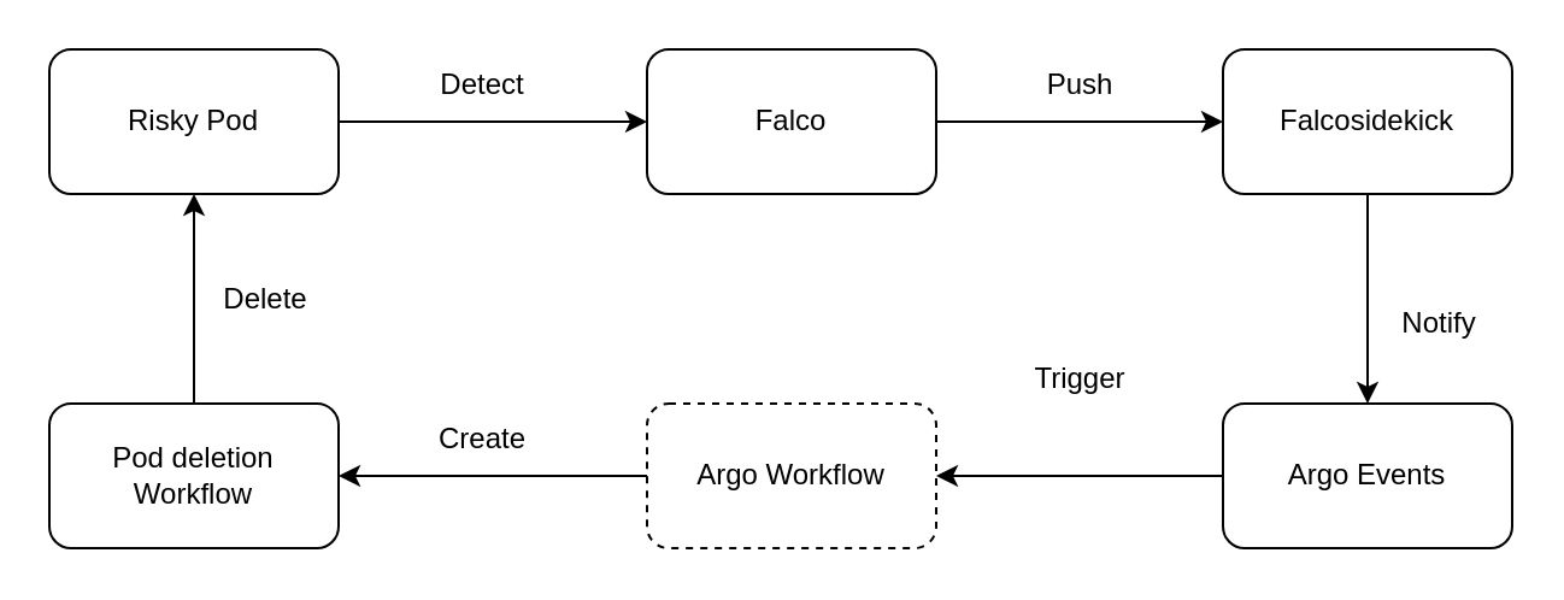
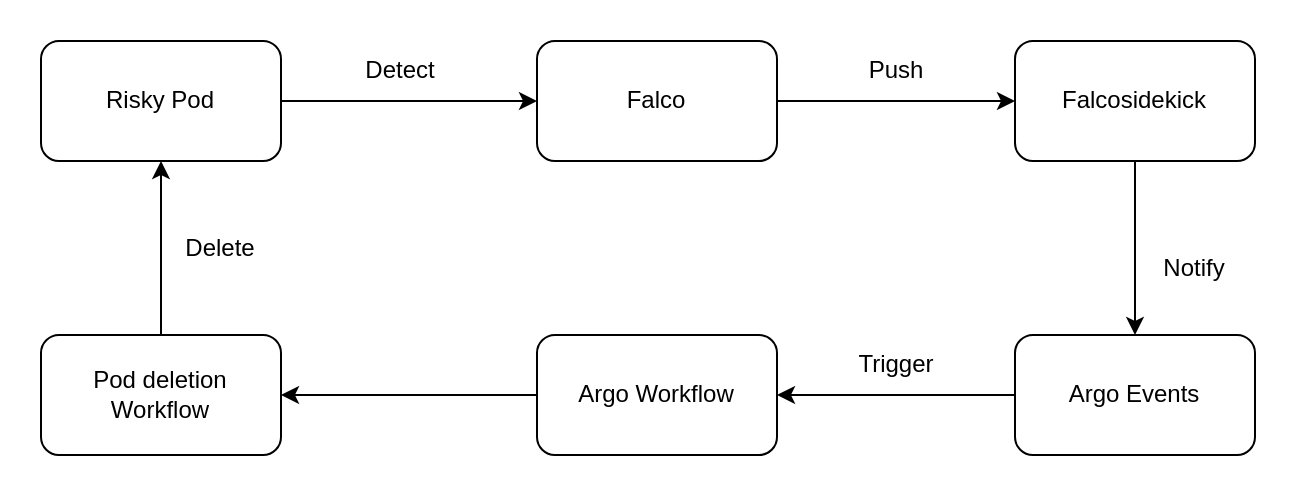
- <mxCell id="17" value="Trigger" style="text;html=1;align=center;verticalAlign=middle;whiteSpace=wrap;rounded=0;" parent="1" vertex="1"><mxGeometry x="418" y="142" width="60" height="30" as="geometry" /></mxCell>
+ <mxCell id="17" value="Trigger" style="text;html=1;align=center;verticalAlign=middle;whiteSpace=wrap;rounded=0;" parent="1" vertex="1"><mxGeometry x="418" y="167" width="60" height="30" as="geometry" /></mxCell>
- <mxCell id="18" value="Create" style="text;html=1;align=center;verticalAlign=middle;whiteSpace=wrap;rounded=0;" parent="1" vertex="1"><mxGeometry x="170" y="167" width="60" height="30" as="geometry" /></mxCell>
- <mxCell id="11" value="Argo Workflow" style="rounded=1;whiteSpace=wrap;html=1;fillColor=none;dashed=1;" parent="1" vertex="1"><mxGeometry x="268" y="167" width="120" height="60" as="geometry" /></mxCell>
+ <mxCell id="11" value="Argo Workflow" style="rounded=1;whiteSpace=wrap;html=1;fillColor=none;" parent="1" vertex="1"><mxGeometry x="268" y="167" width="120" height="60" as="geometry" /></mxCell>
